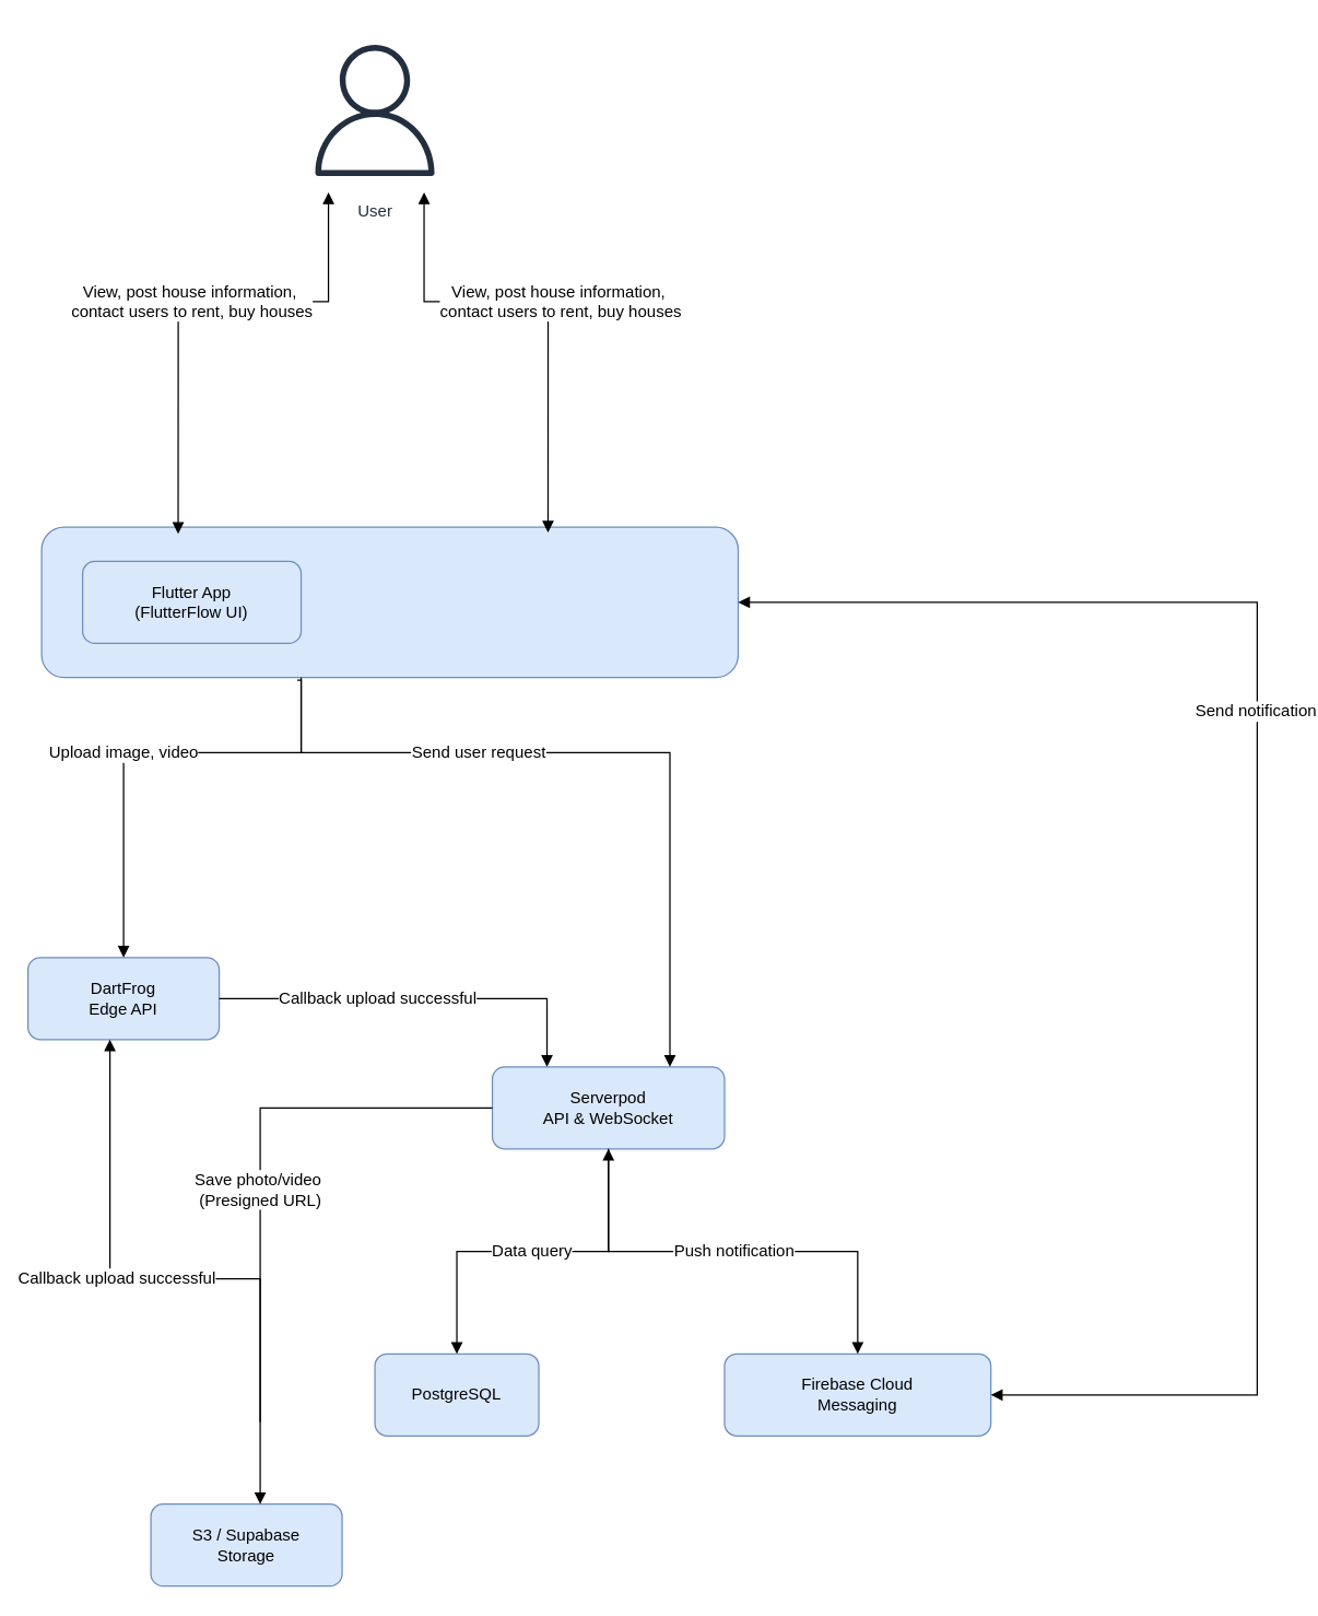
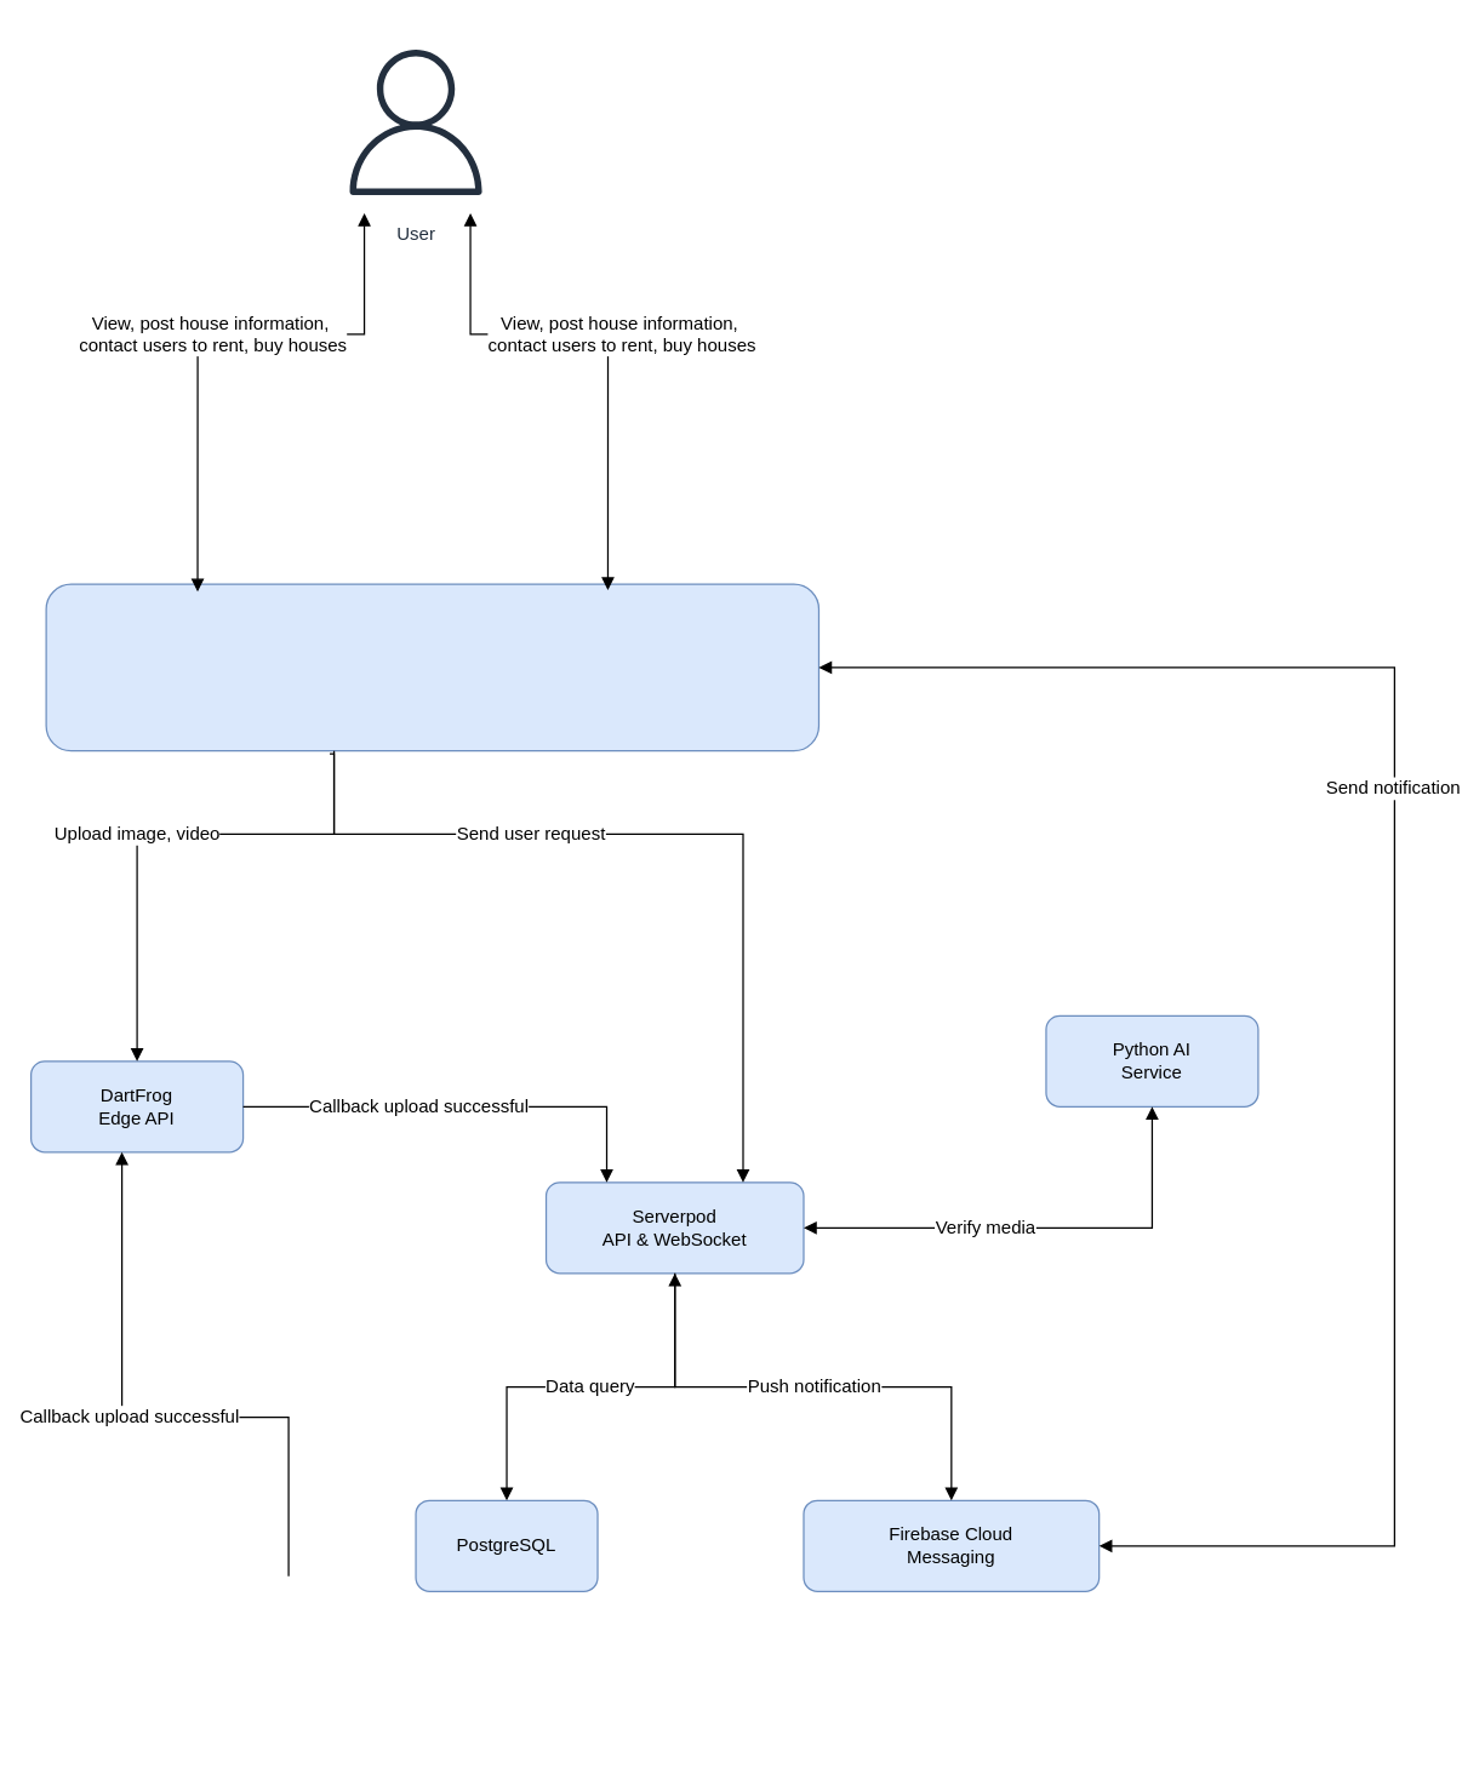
- <mxCell id="3" value="Flutter App&lt;div&gt;(FlutterFlow UI)&lt;/div&gt;" style="rounded=1;whiteSpace=wrap;html=1;fillColor=#dae8fc;strokeColor=#6c8ebf;" parent="1" vertex="1"><mxGeometry x="60" y="410" width="160" height="60" as="geometry" /></mxCell>
+ <mxCell id="6" value="Python AI&lt;div&gt;Service&lt;/div&gt;" style="rounded=1;whiteSpace=wrap;html=1;fillColor=#dae8fc;strokeColor=#6c8ebf;" parent="1" vertex="1"><mxGeometry x="690" y="670" width="140" height="60" as="geometry" /></mxCell>
- <mxCell id="14" value="&lt;font style=&quot;font-size: 12px;&quot;&gt;Save photo/video&amp;nbsp;&lt;/font&gt;&lt;div&gt;&lt;font style=&quot;font-size: 12px;&quot;&gt;(Presigned URL)&lt;/font&gt;&lt;/div&gt;" style="edgeStyle=orthogonalEdgeStyle;html=1;endArrow=block;rounded=0;" parent="1" source="4" target="7" edge="1"><mxGeometry relative="1" as="geometry"><Array as="points"><mxPoint x="190" y="810" /></Array><mxPoint as="offset" /></mxGeometry></mxCell>
+ <mxCell id="17" value="&lt;font style=&quot;font-size: 12px;&quot;&gt;Verify media&lt;/font&gt;" style="edgeStyle=orthogonalEdgeStyle;html=1;endArrow=block;rounded=0;startArrow=block;" parent="1" source="4" target="6" edge="1"><mxGeometry x="-0.226" relative="1" as="geometry"><mxPoint as="offset" /></mxGeometry></mxCell>
- <mxCell id="7" value="S3 / Supabase&lt;div&gt;Storage&lt;/div&gt;" style="rounded=1;whiteSpace=wrap;html=1;fillColor=#dae8fc;strokeColor=#6c8ebf;" parent="1" vertex="1"><mxGeometry x="110" y="1100" width="140" height="60" as="geometry" /></mxCell>
